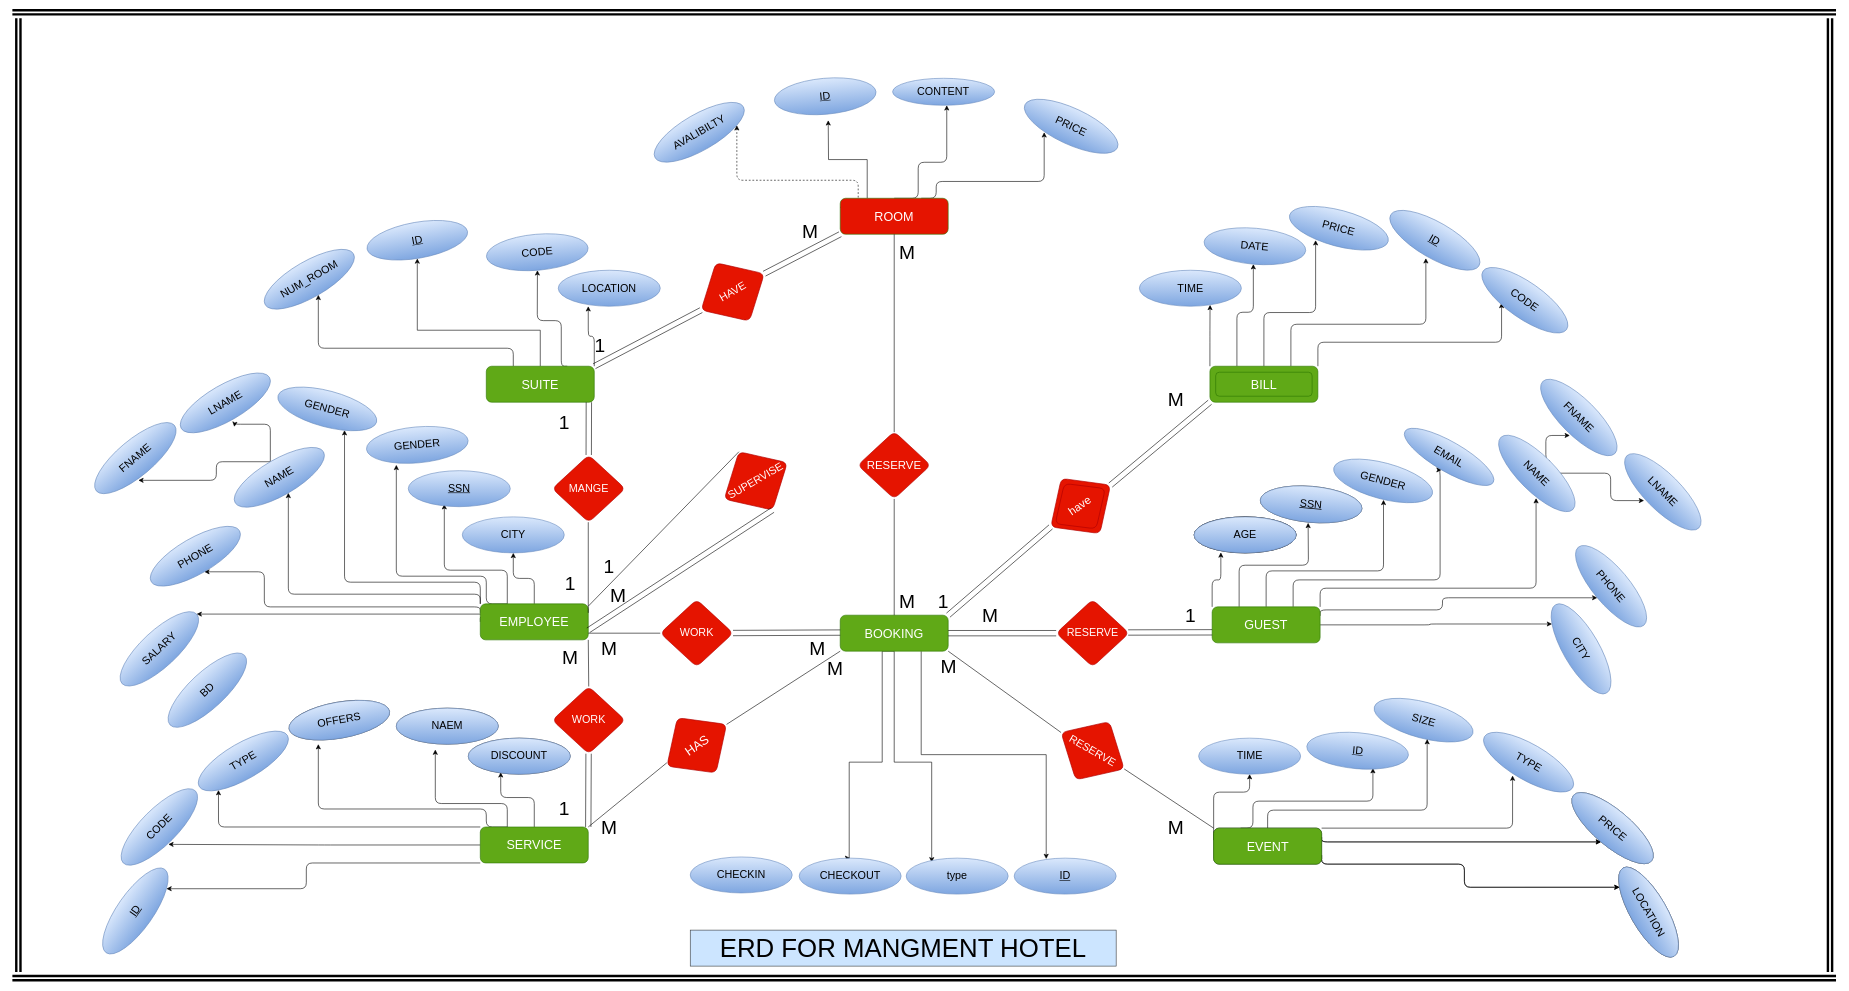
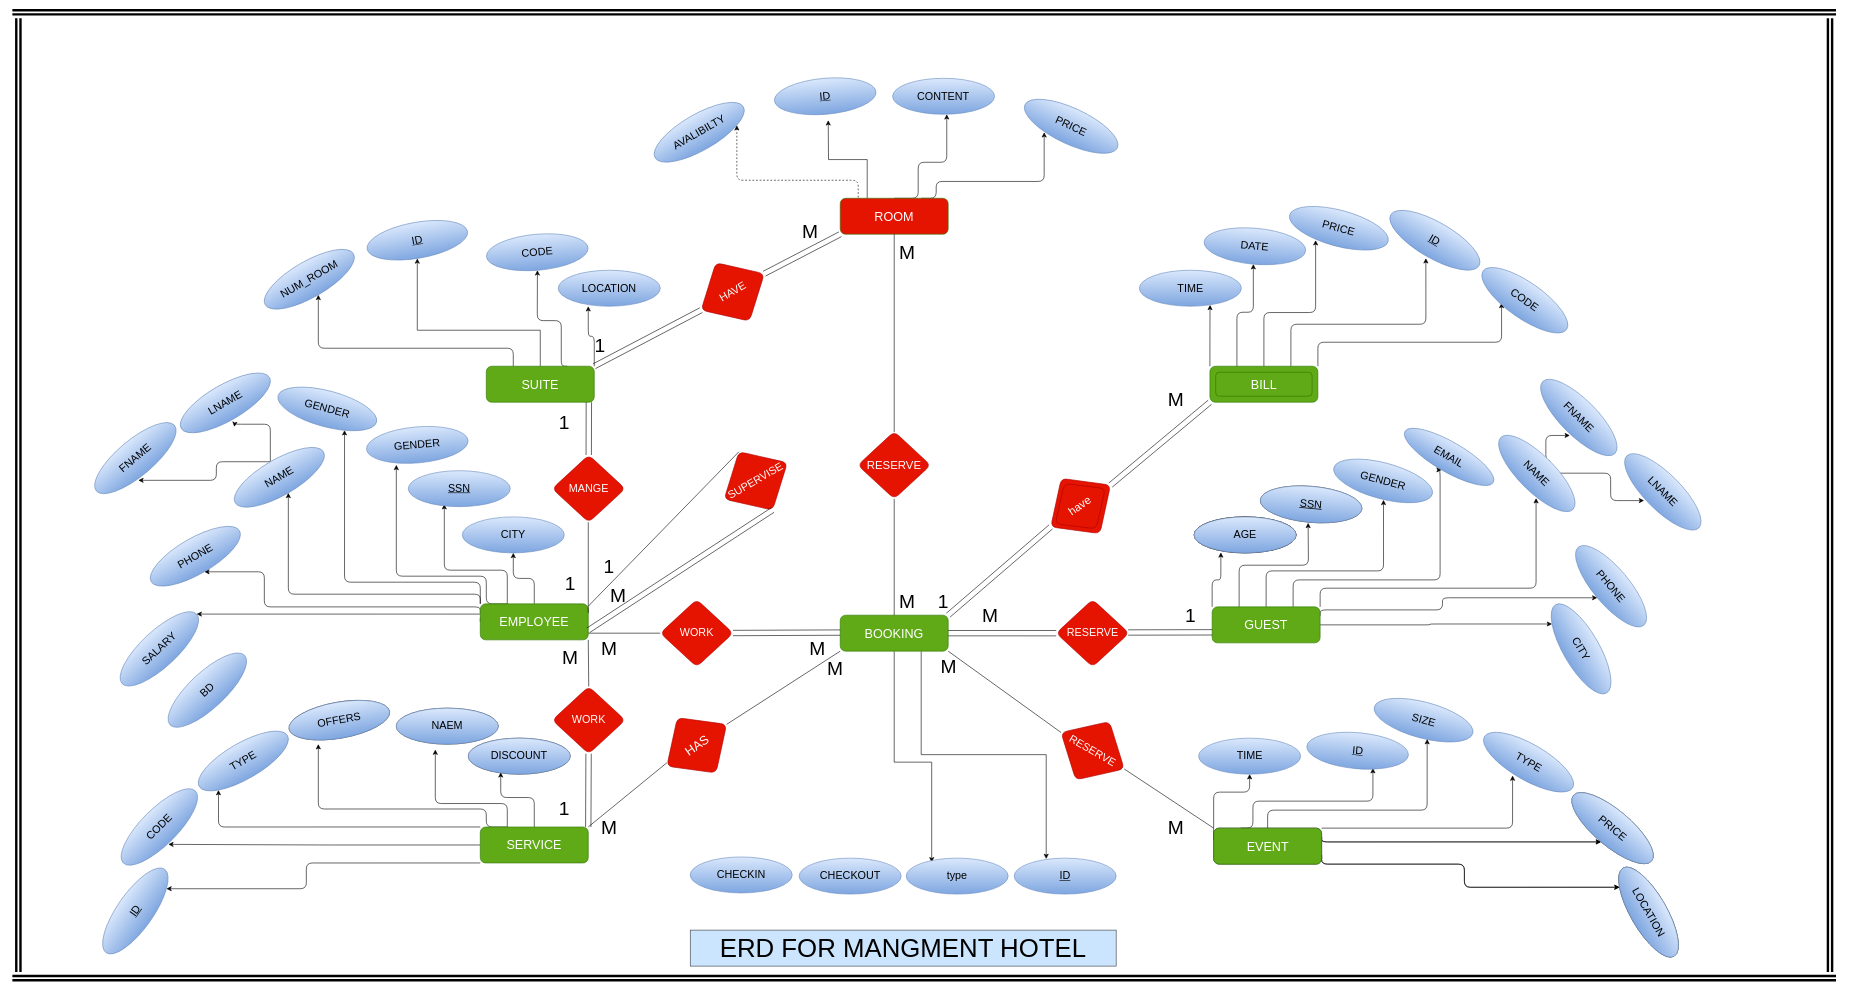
- <mxCell id="128" value="&lt;span style=&quot;font-size: 18px;&quot;&gt;CONTENT&lt;/span&gt;" style="ellipse;whiteSpace=wrap;html=1;labelBackgroundColor=none;rounded=1;fillColor=#dae8fc;gradientColor=#7ea6e0;strokeColor=#6c8ebf;" parent="1" vertex="1"><mxGeometry x="1487.34" y="130" width="170" height="45" as="geometry" /></mxCell>
+ <mxCell id="128" value="&lt;span style=&quot;font-size: 18px;&quot;&gt;CONTENT&lt;/span&gt;" style="ellipse;whiteSpace=wrap;html=1;labelBackgroundColor=none;rounded=1;fillColor=#dae8fc;gradientColor=#7ea6e0;strokeColor=#6c8ebf;" parent="1" vertex="1"><mxGeometry x="1487.34" y="130" width="170" height="60" as="geometry" /></mxCell>
- <mxCell id="2" style="edgeStyle=orthogonalEdgeStyle;rounded=0;orthogonalLoop=1;jettySize=auto;html=1;exitX=0.5;exitY=1;exitDx=0;exitDy=0;entryX=0.5;entryY=0;entryDx=0;entryDy=0;labelBackgroundColor=none;fontColor=default;" parent="1" source="5" target="162" edge="1"><mxGeometry relative="1" as="geometry"><Array as="points"><mxPoint x="1470" y="1085" /><mxPoint x="1470" y="1270" /><mxPoint x="1415" y="1270" /></Array></mxGeometry></mxCell>
